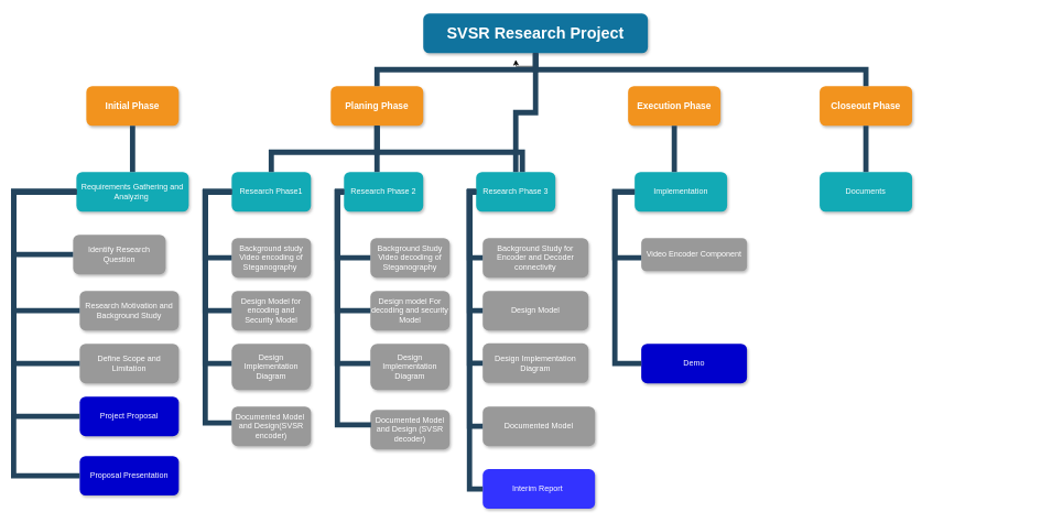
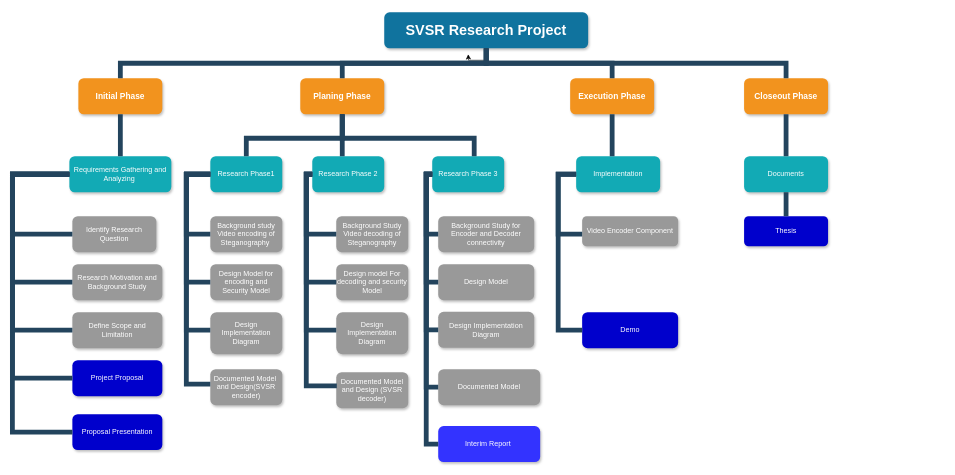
+ <mxCell id="55" value="" style="edgeStyle=elbowEdgeStyle;elbow=vertical;rounded=0;fontColor=#000000;endArrow=none;endFill=0;strokeWidth=8;strokeColor=#23445D;" parent="1" source="3" target="4" edge="1"><mxGeometry width="100" height="100" relative="1" as="geometry"><mxPoint x="510" y="100" as="sourcePoint" /><mxPoint x="610" y="0" as="targetPoint" /></mxGeometry></mxCell>
- <mxCell id="57" value="" style="edgeStyle=elbowEdgeStyle;elbow=vertical;rounded=0;fontColor=#000000;endArrow=none;endFill=0;strokeWidth=8;strokeColor=#23445D;" parent="1" source="3" target="40" edge="1"><mxGeometry width="100" height="100" relative="1" as="geometry"><mxPoint x="530" y="120" as="sourcePoint" /><mxPoint x="630" y="20" as="targetPoint" /></mxGeometry></mxCell>
+ <mxCell id="57" value="" style="edgeStyle=elbowEdgeStyle;elbow=vertical;rounded=0;fontColor=#000000;endArrow=none;endFill=0;strokeWidth=8;strokeColor=#23445D;" parent="1" source="3" target="6" edge="1"><mxGeometry width="100" height="100" relative="1" as="geometry"><mxPoint x="530" y="120" as="sourcePoint" /><mxPoint x="630" y="20" as="targetPoint" /></mxGeometry></mxCell>
+ <mxCell id="65" value="" style="edgeStyle=elbowEdgeStyle;elbow=vertical;rounded=0;fontColor=#000000;endArrow=none;endFill=0;strokeWidth=8;strokeColor=#23445D;entryX=0.5;entryY=1;entryDx=0;entryDy=0;" parent="1" source="64" target="62" edge="1"><mxGeometry width="100" height="100" relative="1" as="geometry"><mxPoint x="1030" y="370" as="sourcePoint" /><mxPoint x="1310" y="330" as="targetPoint" /><Array as="points"><mxPoint x="1310" y="370" /></Array></mxGeometry></mxCell>
- <mxCell id="9" value="Identify Research Question" style="whiteSpace=wrap;rounded=1;fillColor=#999999;strokeColor=none;shadow=1;fontColor=#FFFFFF;fontStyle=0" parent="1" vertex="1"><mxGeometry x="110" y="355" width="140" height="60" as="geometry" /></mxCell>
+ <mxCell id="9" value="Identify Research Question" style="whiteSpace=wrap;rounded=1;fillColor=#999999;strokeColor=none;shadow=1;fontColor=#FFFFFF;fontStyle=0" parent="1" vertex="1"><mxGeometry x="120" y="360" width="140" height="60" as="geometry" /></mxCell>
+ <mxCell id="64" value="Thesis" style="whiteSpace=wrap;rounded=1;fillColor=#0000CC;strokeColor=none;shadow=1;fontColor=#FFFFFF;fontStyle=0" parent="1" vertex="1"><mxGeometry x="1240" y="360" width="140" height="50" as="geometry" /></mxCell>
